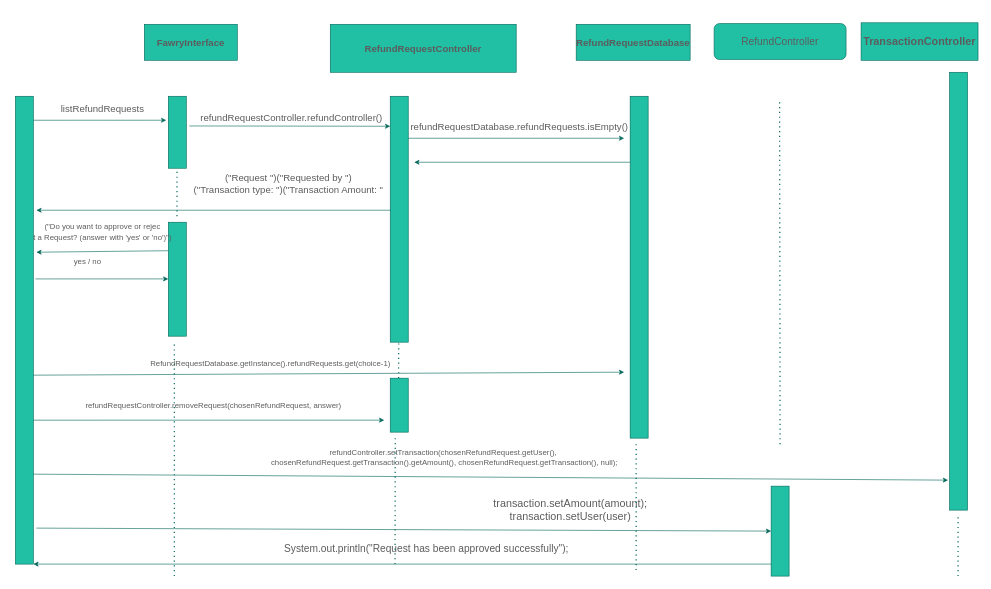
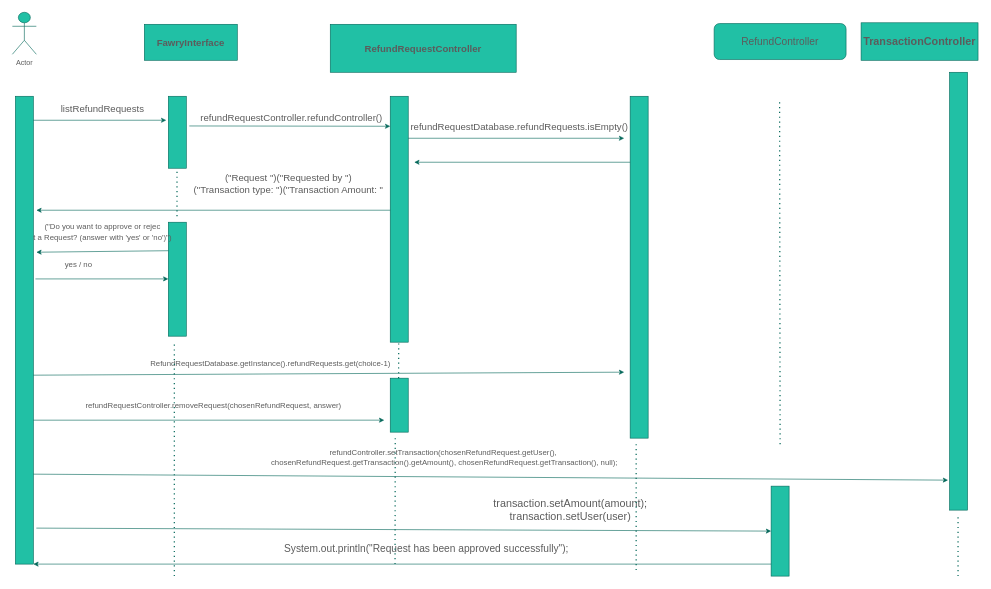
+ <mxCell id="5" value="Actor" style="shape=umlActor;verticalLabelPosition=bottom;verticalAlign=top;html=1;outlineConnect=0;fillColor=#21C0A5;strokeColor=#006658;fontColor=#5C5C5C;" vertex="1" parent="1"><mxGeometry x="20" y="20" width="40" height="70" as="geometry" /></mxCell>
- <mxCell id="2" value="&lt;font style=&quot;font-size: 16px;&quot;&gt;&lt;b&gt;RefundRequestDatabase&lt;/b&gt;&lt;/font&gt;" style="rounded=0;whiteSpace=wrap;html=1;fillColor=#21C0A5;strokeColor=#006658;fontColor=#5C5C5C;" vertex="1" parent="1"><mxGeometry x="960" y="40" width="190" height="60" as="geometry" /></mxCell>
- <mxCell id="25" value="yes / no" style="text;html=1;align=center;verticalAlign=middle;resizable=0;points=[];autosize=1;strokeColor=none;fillColor=none;fontSize=13;fontColor=#5C5C5C;" vertex="1" parent="1"><mxGeometry x="110" y="420" width="70" height="30" as="geometry" /></mxCell>
+ <mxCell id="25" value="yes / no" style="text;html=1;align=center;verticalAlign=middle;resizable=0;points=[];autosize=1;strokeColor=none;fillColor=none;fontSize=13;fontColor=#5C5C5C;" vertex="1" parent="1"><mxGeometry x="95" y="425" width="70" height="30" as="geometry" /></mxCell>
